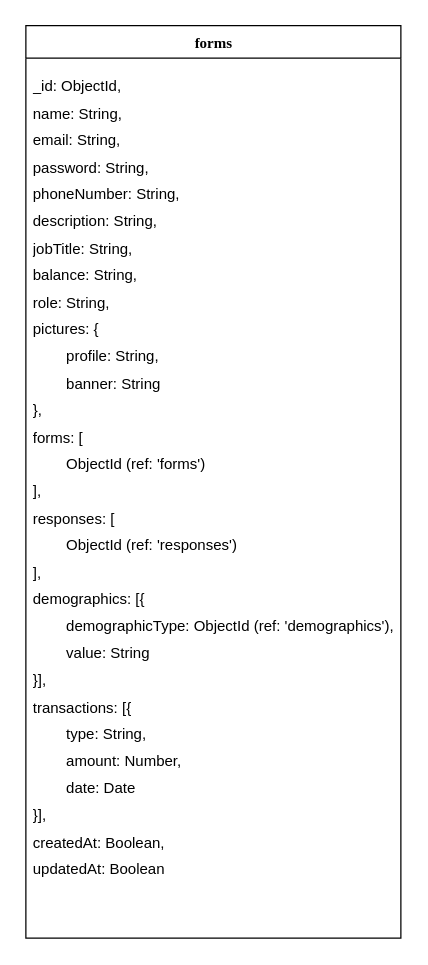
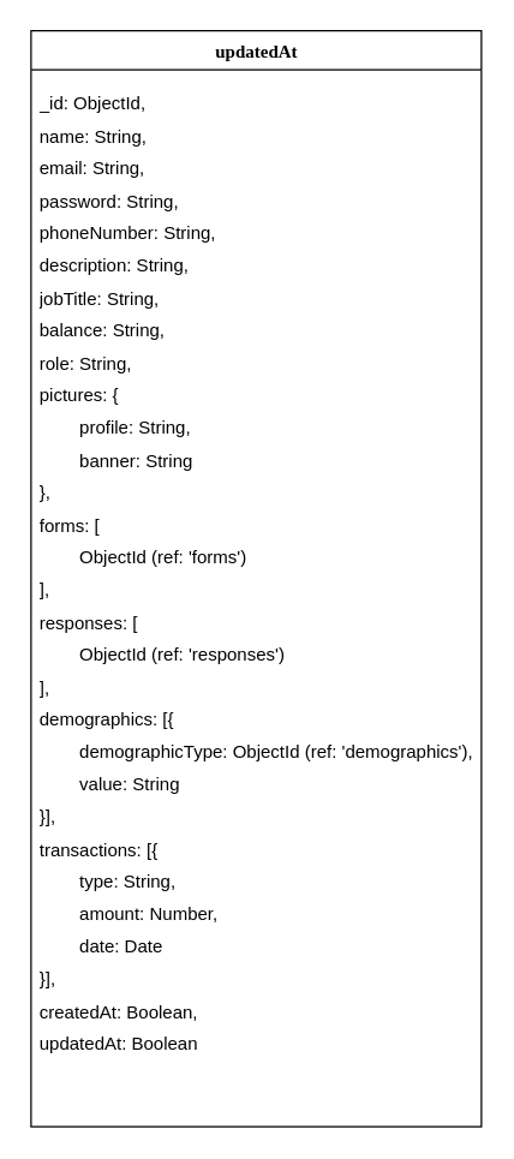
- <mxCell id="2" value="forms" style="swimlane;html=1;fontStyle=1;align=center;verticalAlign=top;childLayout=stackLayout;horizontal=1;startSize=26;horizontalStack=0;resizeParent=1;resizeLast=0;collapsible=1;marginBottom=0;swimlaneFillColor=#ffffff;rounded=0;shadow=0;comic=0;labelBackgroundColor=none;strokeWidth=1;fillColor=none;fontFamily=Verdana;fontSize=12" parent="1" vertex="1"><mxGeometry x="20" y="20" width="300" height="730" as="geometry" /></mxCell>
+ <mxCell id="2" value="updatedAt" style="swimlane;html=1;fontStyle=1;align=center;verticalAlign=top;childLayout=stackLayout;horizontal=1;startSize=26;horizontalStack=0;resizeParent=1;resizeLast=0;collapsible=1;marginBottom=0;swimlaneFillColor=#ffffff;rounded=0;shadow=0;comic=0;labelBackgroundColor=none;strokeWidth=1;fillColor=none;fontFamily=Verdana;fontSize=12" parent="1" vertex="1"><mxGeometry x="20" y="20" width="300" height="730" as="geometry" /></mxCell>
